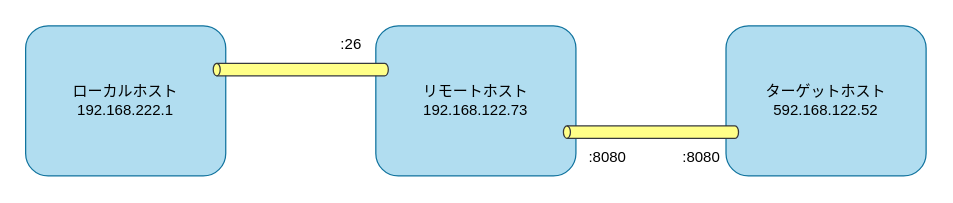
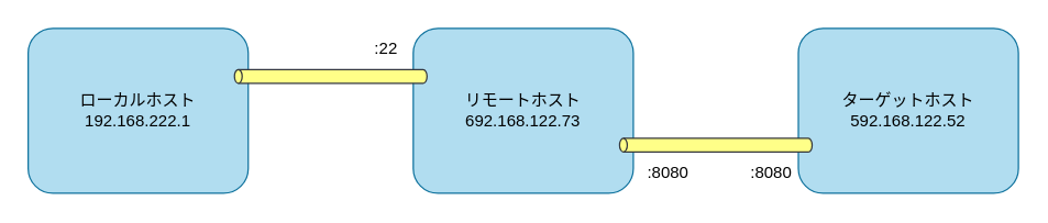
- <mxCell id="7" value=":26" style="text;html=1;align=center;verticalAlign=middle;resizable=0;points=[];autosize=1;strokeColor=none;fillColor=none;" vertex="1" parent="1"><mxGeometry x="260" y="20" width="40" height="30" as="geometry" /></mxCell>
+ <mxCell id="7" value=":22" style="text;html=1;align=center;verticalAlign=middle;resizable=0;points=[];autosize=1;strokeColor=none;fillColor=none;" vertex="1" parent="1"><mxGeometry x="260" y="20" width="40" height="30" as="geometry" /></mxCell>
- <mxCell id="3" value="&lt;div&gt;リモートホスト&lt;/div&gt;&lt;div&gt;192.168.122.73&lt;/div&gt;" style="rounded=1;whiteSpace=wrap;html=1;fillColor=#b1ddf0;strokeColor=#10739e;" vertex="1" parent="1"><mxGeometry x="300" y="20" width="160" height="120" as="geometry" /></mxCell>
+ <mxCell id="3" value="&lt;div&gt;リモートホスト&lt;/div&gt;&lt;div&gt;692.168.122.73&lt;/div&gt;" style="rounded=1;whiteSpace=wrap;html=1;fillColor=#b1ddf0;strokeColor=#10739e;" vertex="1" parent="1"><mxGeometry x="300" y="20" width="160" height="120" as="geometry" /></mxCell>
